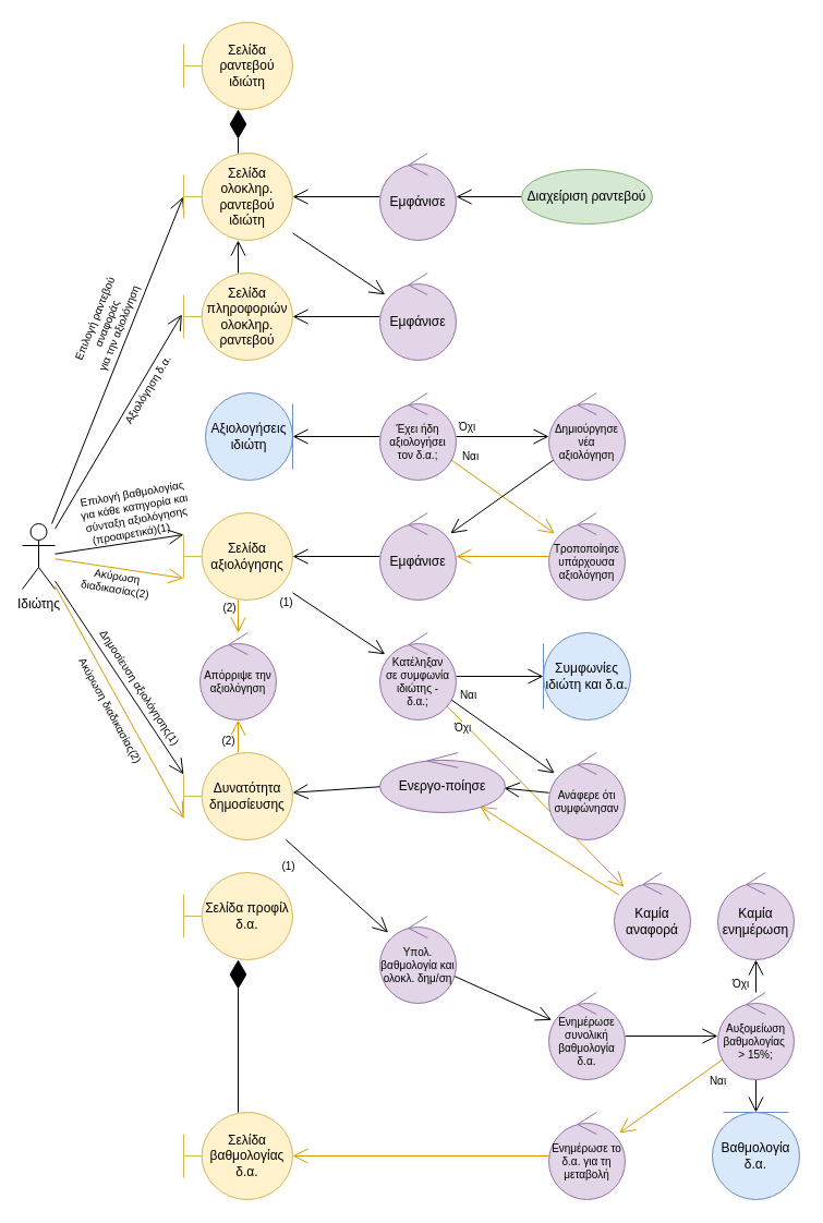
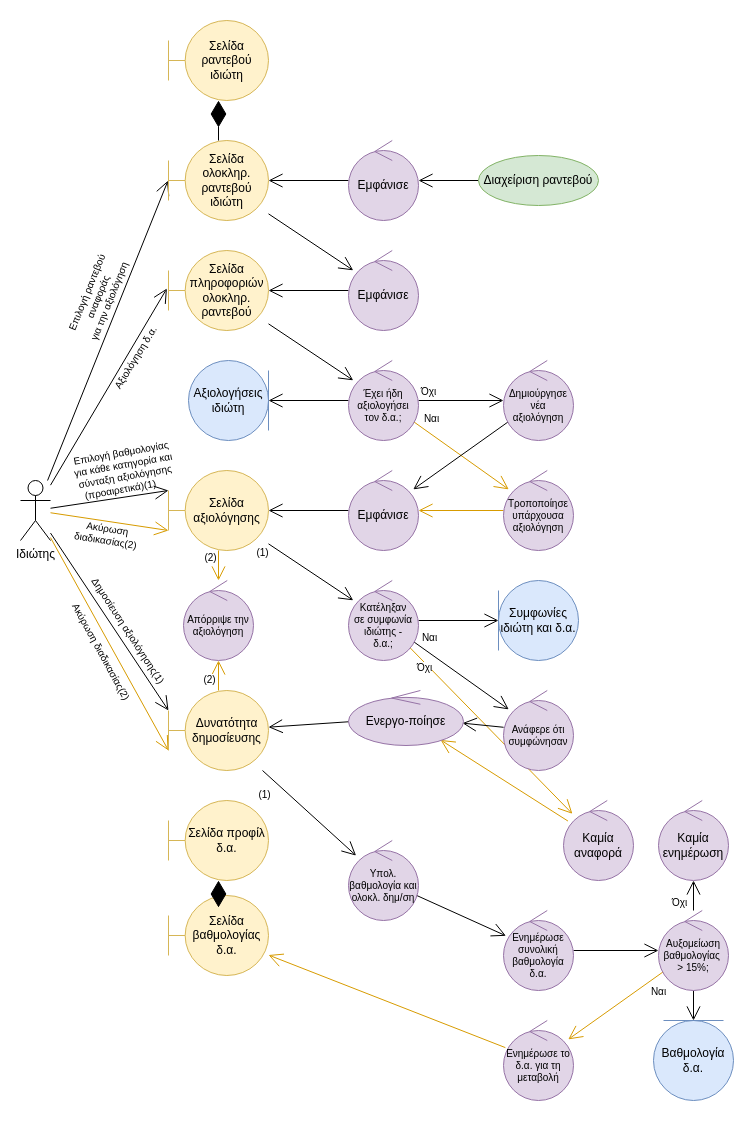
- <mxCell id="22" style="edgeStyle=none;rounded=0;orthogonalLoop=1;jettySize=auto;html=1;fontSize=10;endArrow=open;endFill=0;endSize=12;" edge="1" parent="1" source="23" target="17"><mxGeometry relative="1" as="geometry" /></mxCell>
+ <mxCell id="22" style="edgeStyle=none;rounded=0;orthogonalLoop=1;jettySize=auto;html=1;fontSize=10;endArrow=open;endFill=0;endSize=12;" edge="1" parent="1" source="23" target="29"><mxGeometry relative="1" as="geometry" /></mxCell>
- <mxCell id="70" value="Σελίδα βαθμολογίας δ.α." style="shape=umlBoundary;whiteSpace=wrap;html=1;fillColor=#fff2cc;strokeColor=#d6b656;" vertex="1" parent="1"><mxGeometry x="168" y="1020" width="100" height="80" as="geometry" /></mxCell>
+ <mxCell id="70" value="Σελίδα βαθμολογίας δ.α." style="shape=umlBoundary;whiteSpace=wrap;html=1;fillColor=#fff2cc;strokeColor=#d6b656;" vertex="1" parent="1"><mxGeometry x="168" y="895" width="100" height="80" as="geometry" /></mxCell>
